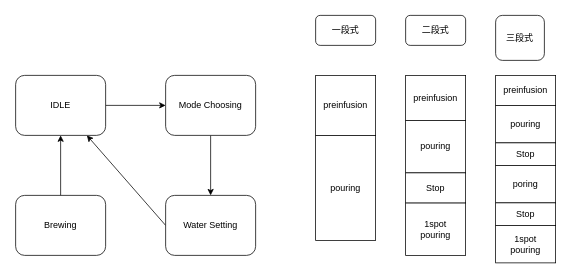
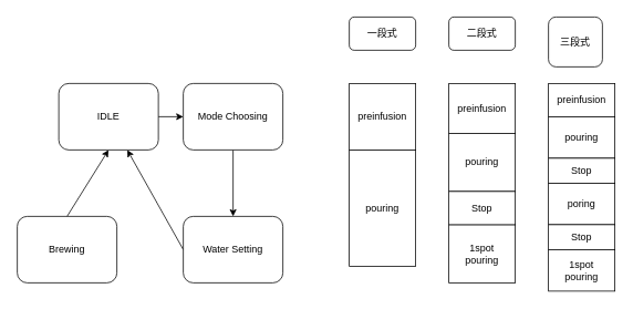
- <mxCell id="9" value="IDLE" style="rounded=1;whiteSpace=wrap;html=1;" vertex="1" parent="1"><mxGeometry x="20" y="100" width="120" height="80" as="geometry" /></mxCell>
+ <mxCell id="9" value="IDLE" style="rounded=1;whiteSpace=wrap;html=1;" vertex="1" parent="1"><mxGeometry x="70" y="100" width="120" height="80" as="geometry" /></mxCell>
